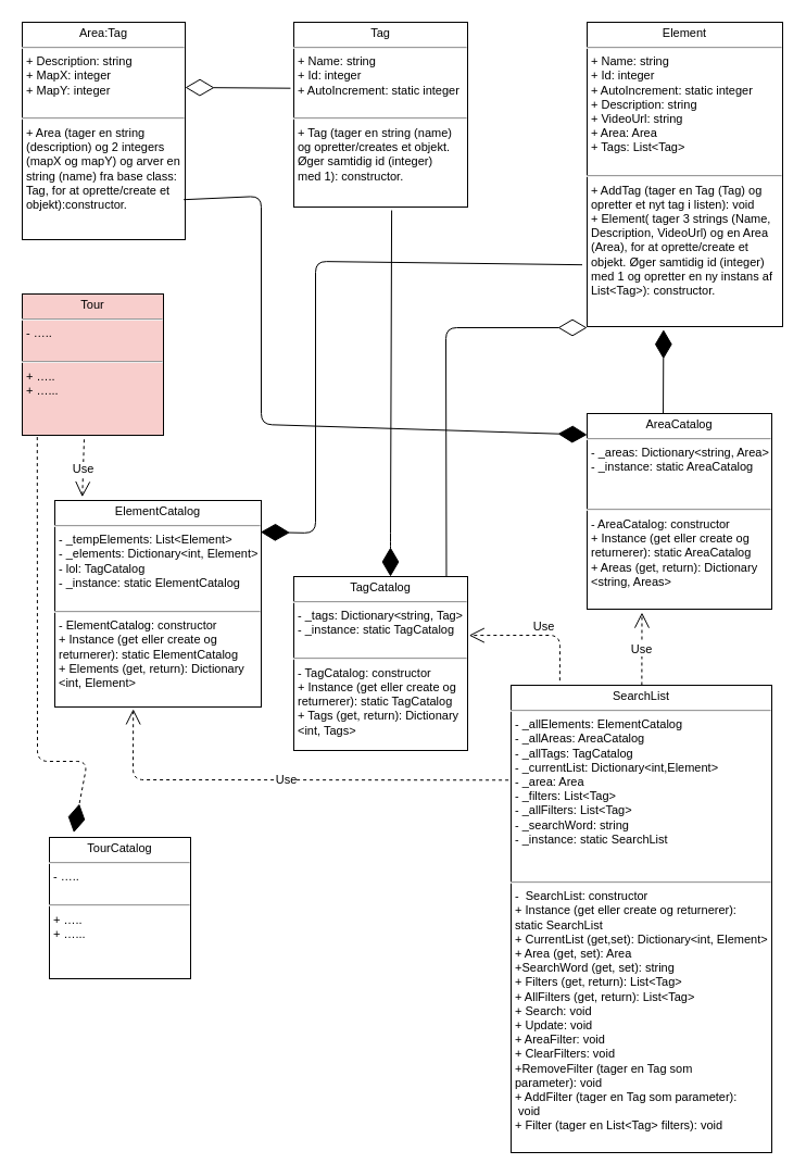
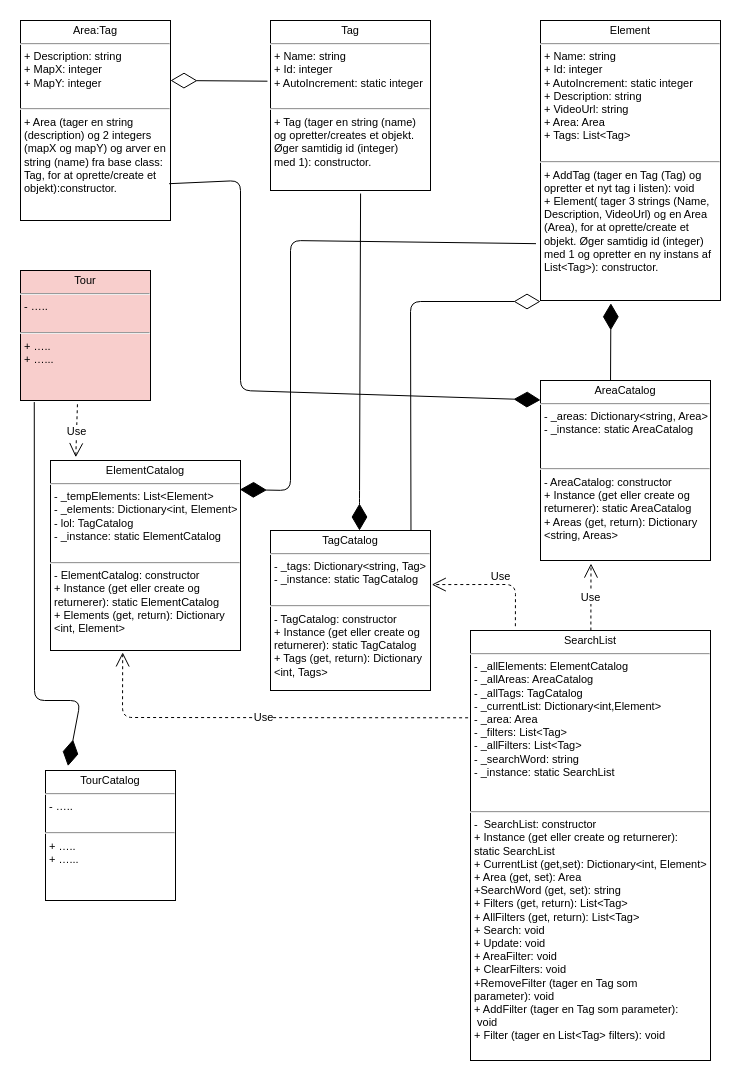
- <mxCell id="20" value="" parent="1" style="endArrow=diamondThin;endFill=1;endSize=24;html=1;exitX=0.106;exitY=1.012;exitDx=0;exitDy=0;exitPerimeter=0;entryX=0.173;entryY=-0.034;entryDx=0;entryDy=0;entryPerimeter=0;dashed=1;" target="19" source="5" edge="1"><mxGeometry as="geometry" width="160" relative="1"><mxPoint as="sourcePoint" x="10" y="480" /><mxPoint as="targetPoint" x="120" y="720" /><Array as="points"><mxPoint x="34" y="700" /><mxPoint x="80" y="700" /></Array></mxGeometry></mxCell>
+ <mxCell id="20" value="" parent="1" style="endArrow=diamondThin;endFill=1;endSize=24;html=1;exitX=0.106;exitY=1.012;exitDx=0;exitDy=0;exitPerimeter=0;entryX=0.173;entryY=-0.034;entryDx=0;entryDy=0;entryPerimeter=0;" target="19" source="5" edge="1"><mxGeometry as="geometry" width="160" relative="1"><mxPoint as="sourcePoint" x="10" y="480" /><mxPoint as="targetPoint" x="120" y="720" /><Array as="points"><mxPoint x="34" y="700" /><mxPoint x="80" y="700" /></Array></mxGeometry></mxCell>
